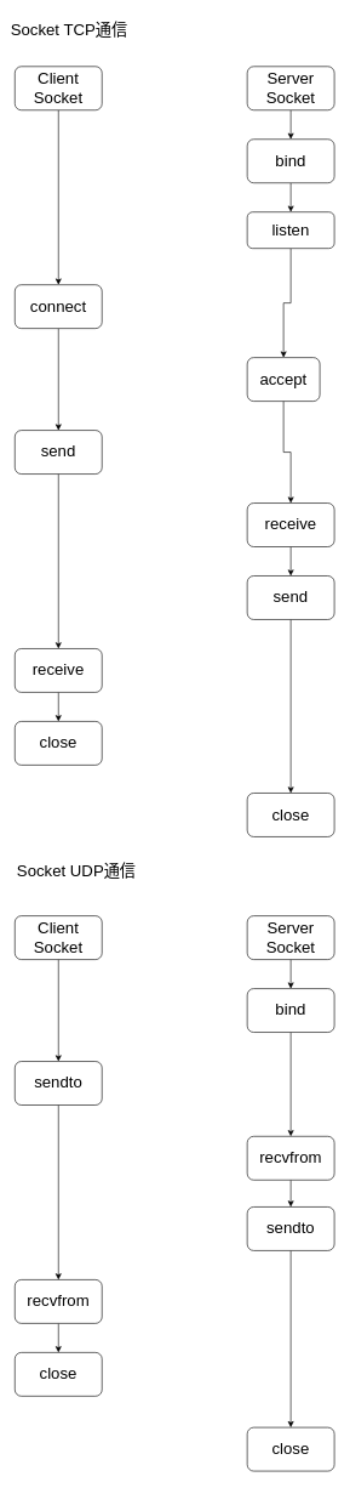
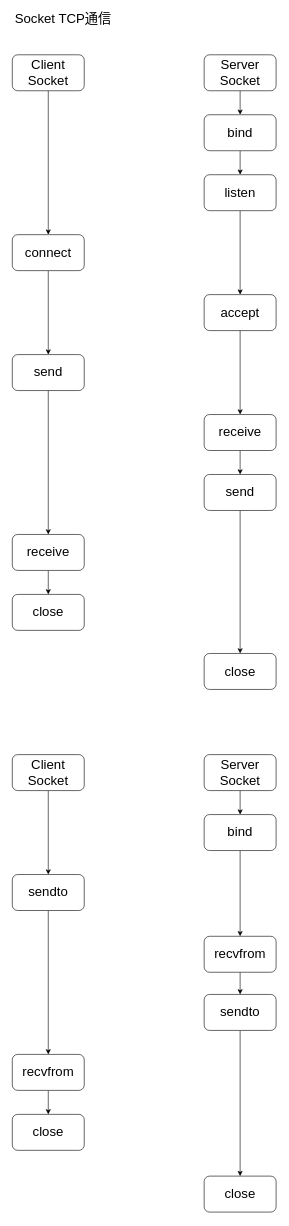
- <mxCell id="24" value="Socket TCP通信" style="text;html=1;strokeColor=none;fillColor=none;align=center;verticalAlign=middle;whiteSpace=wrap;rounded=0;fontSize=22;" vertex="1" parent="1"><mxGeometry x="10" y="30" width="170" height="20" as="geometry" /></mxCell>
+ <mxCell id="24" value="Socket TCP通信" style="text;html=1;strokeColor=none;fillColor=none;align=center;verticalAlign=middle;whiteSpace=wrap;rounded=0;fontSize=22;" vertex="1" parent="1"><mxGeometry x="20" y="20" width="170" height="20" as="geometry" /></mxCell>
- <mxCell id="9" value="listen" style="rounded=1;whiteSpace=wrap;html=1;fontSize=22;" vertex="1" parent="1"><mxGeometry x="340" y="290" width="120" height="50" as="geometry" /></mxCell>
+ <mxCell id="9" value="listen" style="rounded=1;whiteSpace=wrap;html=1;fontSize=22;" vertex="1" parent="1"><mxGeometry x="340" y="290" width="120" height="60" as="geometry" /></mxCell>
- <mxCell id="13" value="accept" style="rounded=1;whiteSpace=wrap;html=1;fontSize=22;" vertex="1" parent="1"><mxGeometry x="340" y="490" width="100" height="60" as="geometry" /></mxCell>
+ <mxCell id="13" value="accept" style="rounded=1;whiteSpace=wrap;html=1;fontSize=22;" vertex="1" parent="1"><mxGeometry x="340" y="490" width="120" height="60" as="geometry" /></mxCell>
- <mxCell id="42" value="Socket UDP通信" style="text;html=1;strokeColor=none;fillColor=none;align=center;verticalAlign=middle;whiteSpace=wrap;rounded=0;fontSize=22;" vertex="1" parent="1"><mxGeometry x="20" y="1187.176" width="170" height="20" as="geometry" /></mxCell>
